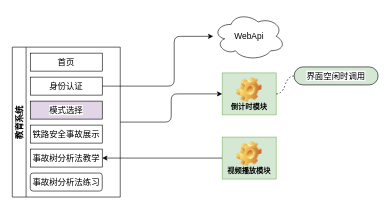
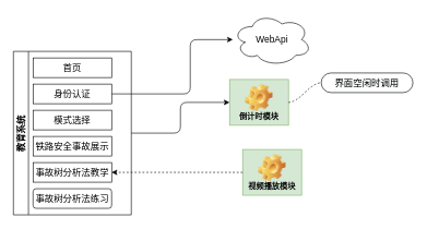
- <mxCell id="13" value="&lt;span style=&quot;background-color: rgb(248 , 249 , 250)&quot;&gt;界面空闲时调用&lt;/span&gt;" style="whiteSpace=wrap;html=1;rounded=1;arcSize=50;align=center;verticalAlign=middle;strokeWidth=1;autosize=1;spacing=4;treeFolding=1;treeMoving=1;newEdgeStyle={&quot;edgeStyle&quot;:&quot;entityRelationEdgeStyle&quot;,&quot;startArrow&quot;:&quot;none&quot;,&quot;endArrow&quot;:&quot;none&quot;,&quot;segment&quot;:10,&quot;curved&quot;:1};labelBackgroundColor=#FFFFFF;sketch=0;fontSize=14;fillColor=#d5e8d4;" vertex="1" parent="1"><mxGeometry x="490" y="111" width="140" height="30" as="geometry" /></mxCell>
+ <mxCell id="13" value="&lt;span style=&quot;background-color: rgb(248 , 249 , 250)&quot;&gt;界面空闲时调用&lt;/span&gt;" style="whiteSpace=wrap;html=1;rounded=1;arcSize=50;align=center;verticalAlign=middle;strokeWidth=1;autosize=1;spacing=4;treeFolding=1;treeMoving=1;newEdgeStyle={&quot;edgeStyle&quot;:&quot;entityRelationEdgeStyle&quot;,&quot;startArrow&quot;:&quot;none&quot;,&quot;endArrow&quot;:&quot;none&quot;,&quot;segment&quot;:10,&quot;curved&quot;:1};labelBackgroundColor=#FFFFFF;sketch=0;fontSize=14;" vertex="1" parent="1"><mxGeometry x="490" y="111" width="140" height="30" as="geometry" /></mxCell>
- <mxCell id="2" value="倒计时模块" style="label;whiteSpace=wrap;html=1;align=center;verticalAlign=bottom;spacingLeft=0;spacingBottom=4;imageAlign=center;imageVerticalAlign=top;image=img/clipart/Gear_128x128.png;rounded=0;fillColor=#d5e8d4;strokeColor=#82b366;" vertex="1" parent="1"><mxGeometry x="370" y="121" width="90" height="70" as="geometry" /></mxCell>
+ <mxCell id="2" value="倒计时模块" style="label;whiteSpace=wrap;html=1;align=center;verticalAlign=bottom;spacingLeft=0;spacingBottom=4;imageAlign=center;imageVerticalAlign=top;image=img/clipart/Gear_128x128.png;rounded=0;fillColor=#d5e8d4;strokeColor=#82b366;" vertex="1" parent="1"><mxGeometry x="350" y="121" width="90" height="70" as="geometry" /></mxCell>
- <mxCell id="9" value="模式选择" style="whiteSpace=wrap;html=1;rounded=0;labelBackgroundColor=#FFFFFF;sketch=0;fontSize=14;fillColor=#e1d5e7;" vertex="1" parent="6"><mxGeometry x="30" y="90" width="120" height="30" as="geometry" /></mxCell>
+ <mxCell id="9" value="模式选择" style="whiteSpace=wrap;html=1;rounded=0;labelBackgroundColor=#FFFFFF;sketch=0;fontSize=14;" vertex="1" parent="6"><mxGeometry x="30" y="90" width="120" height="30" as="geometry" /></mxCell>
- <mxCell id="4" value="" style="endArrow=classic;html=1;rounded=0;fontSize=14;exitX=0;exitY=0.5;exitDx=0;exitDy=0;entryX=1;entryY=0.5;entryDx=0;entryDy=0;" edge="1" parent="1" source="3" target="11"><mxGeometry width="50" height="50" relative="1" as="geometry"><mxPoint x="360" y="478" as="sourcePoint" /><mxPoint x="260" y="311" as="targetPoint" /></mxGeometry></mxCell>
+ <mxCell id="4" value="" style="endArrow=classic;html=1;rounded=0;fontSize=14;exitX=0;exitY=0.5;exitDx=0;exitDy=0;entryX=1;entryY=0.5;entryDx=0;entryDy=0;dashed=1;" edge="1" parent="1" source="3" target="11"><mxGeometry width="50" height="50" relative="1" as="geometry"><mxPoint x="360" y="478" as="sourcePoint" /><mxPoint x="260" y="311" as="targetPoint" /></mxGeometry></mxCell>
